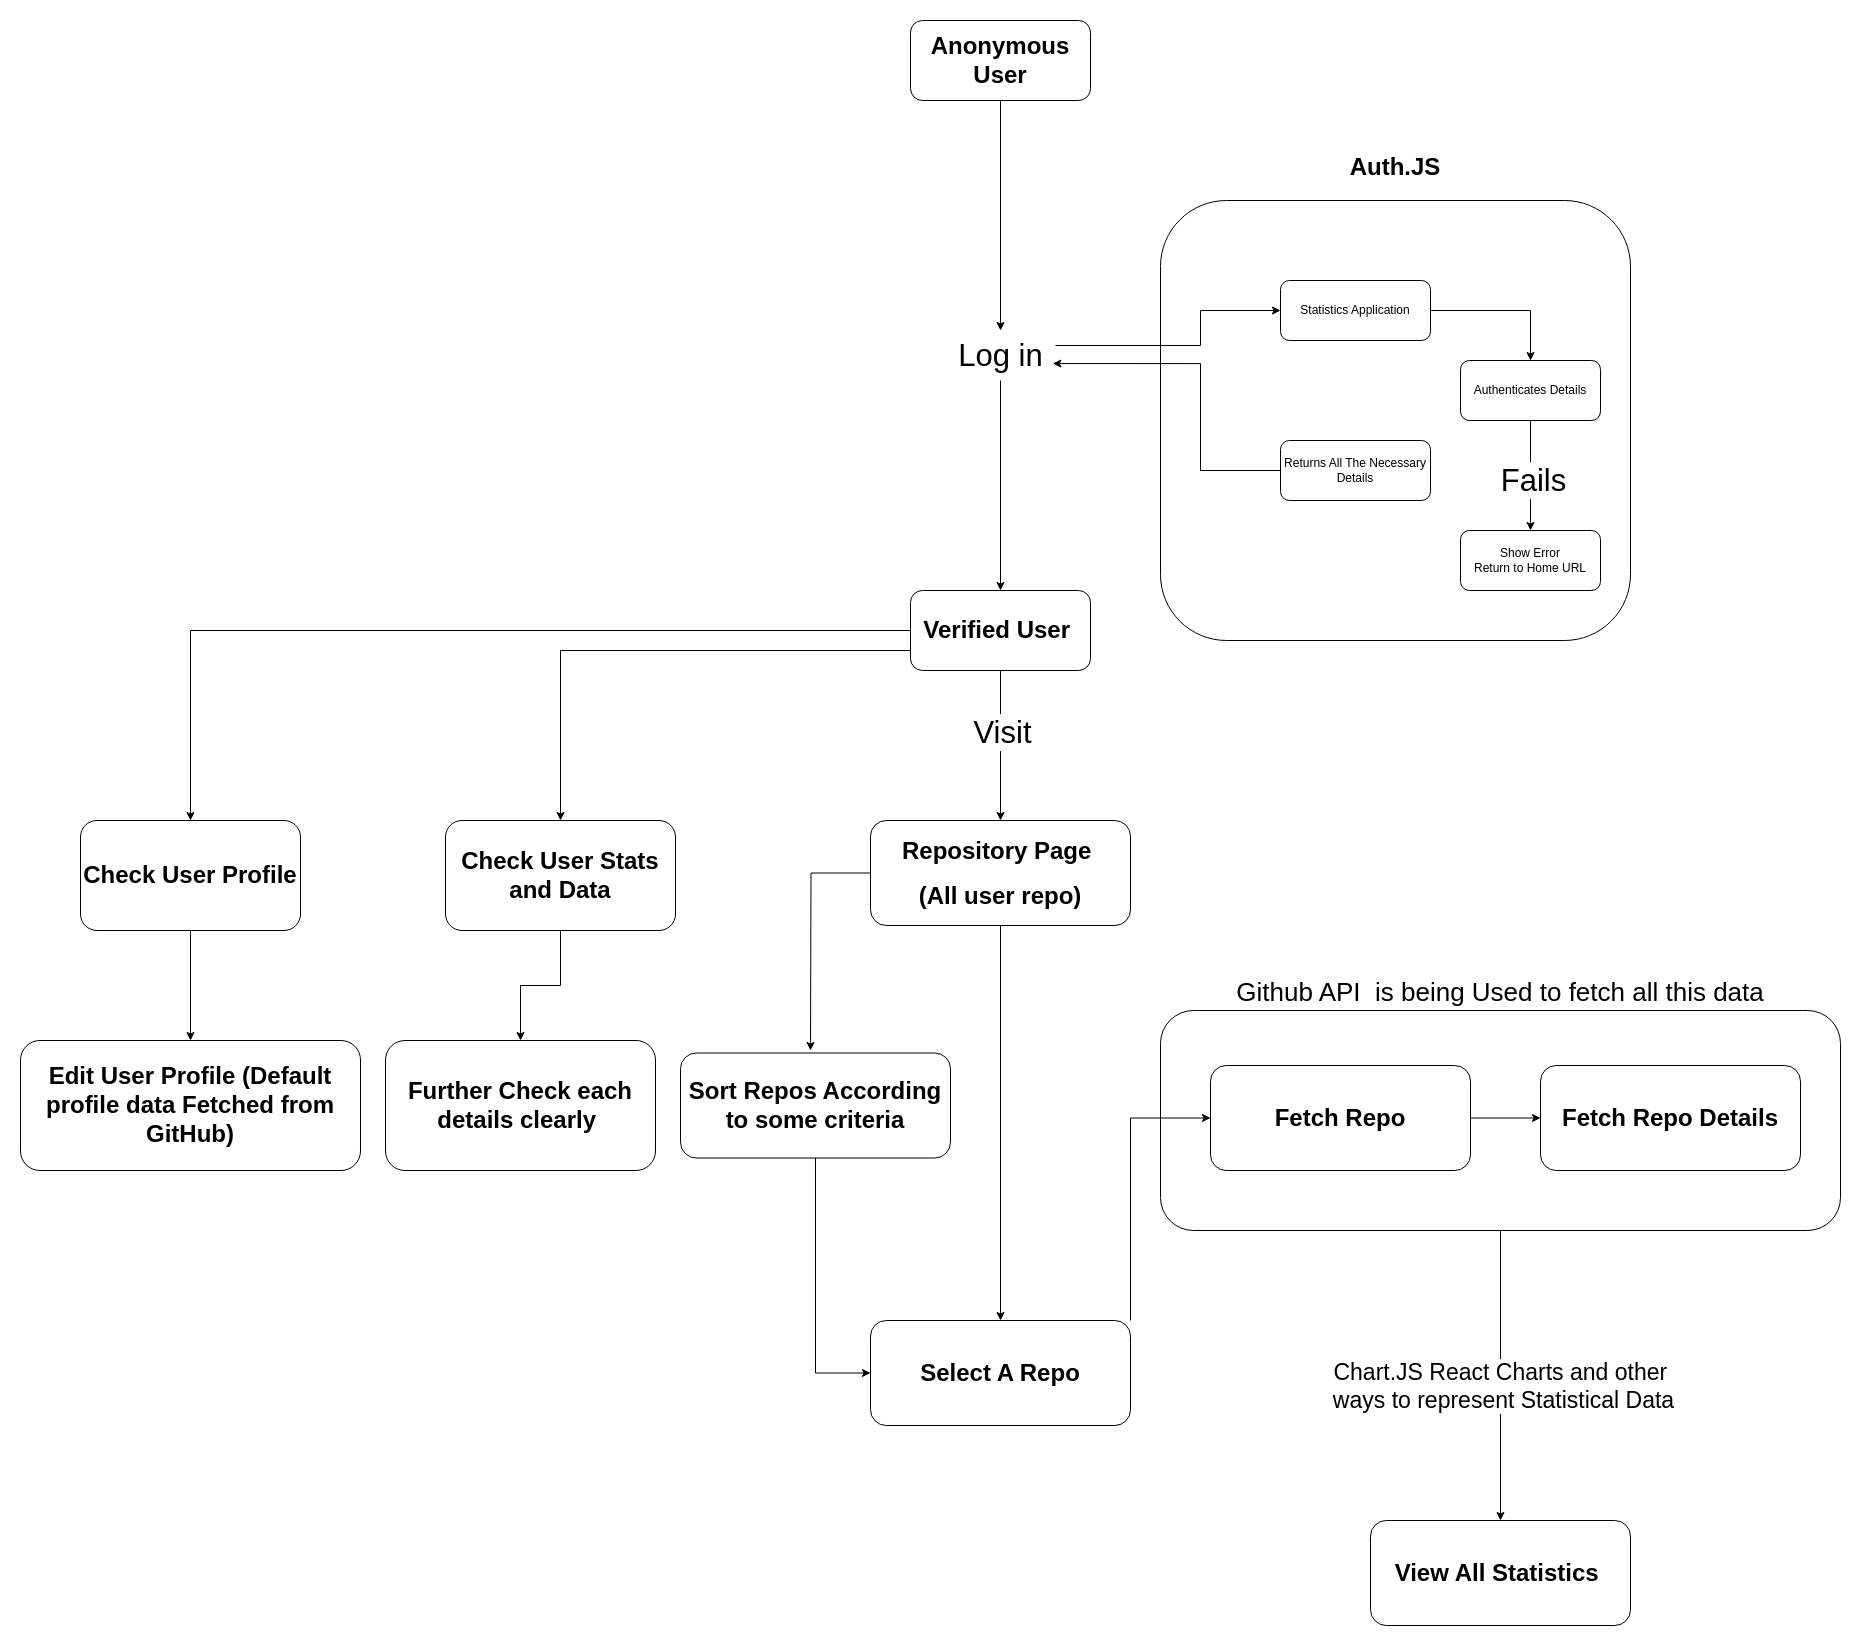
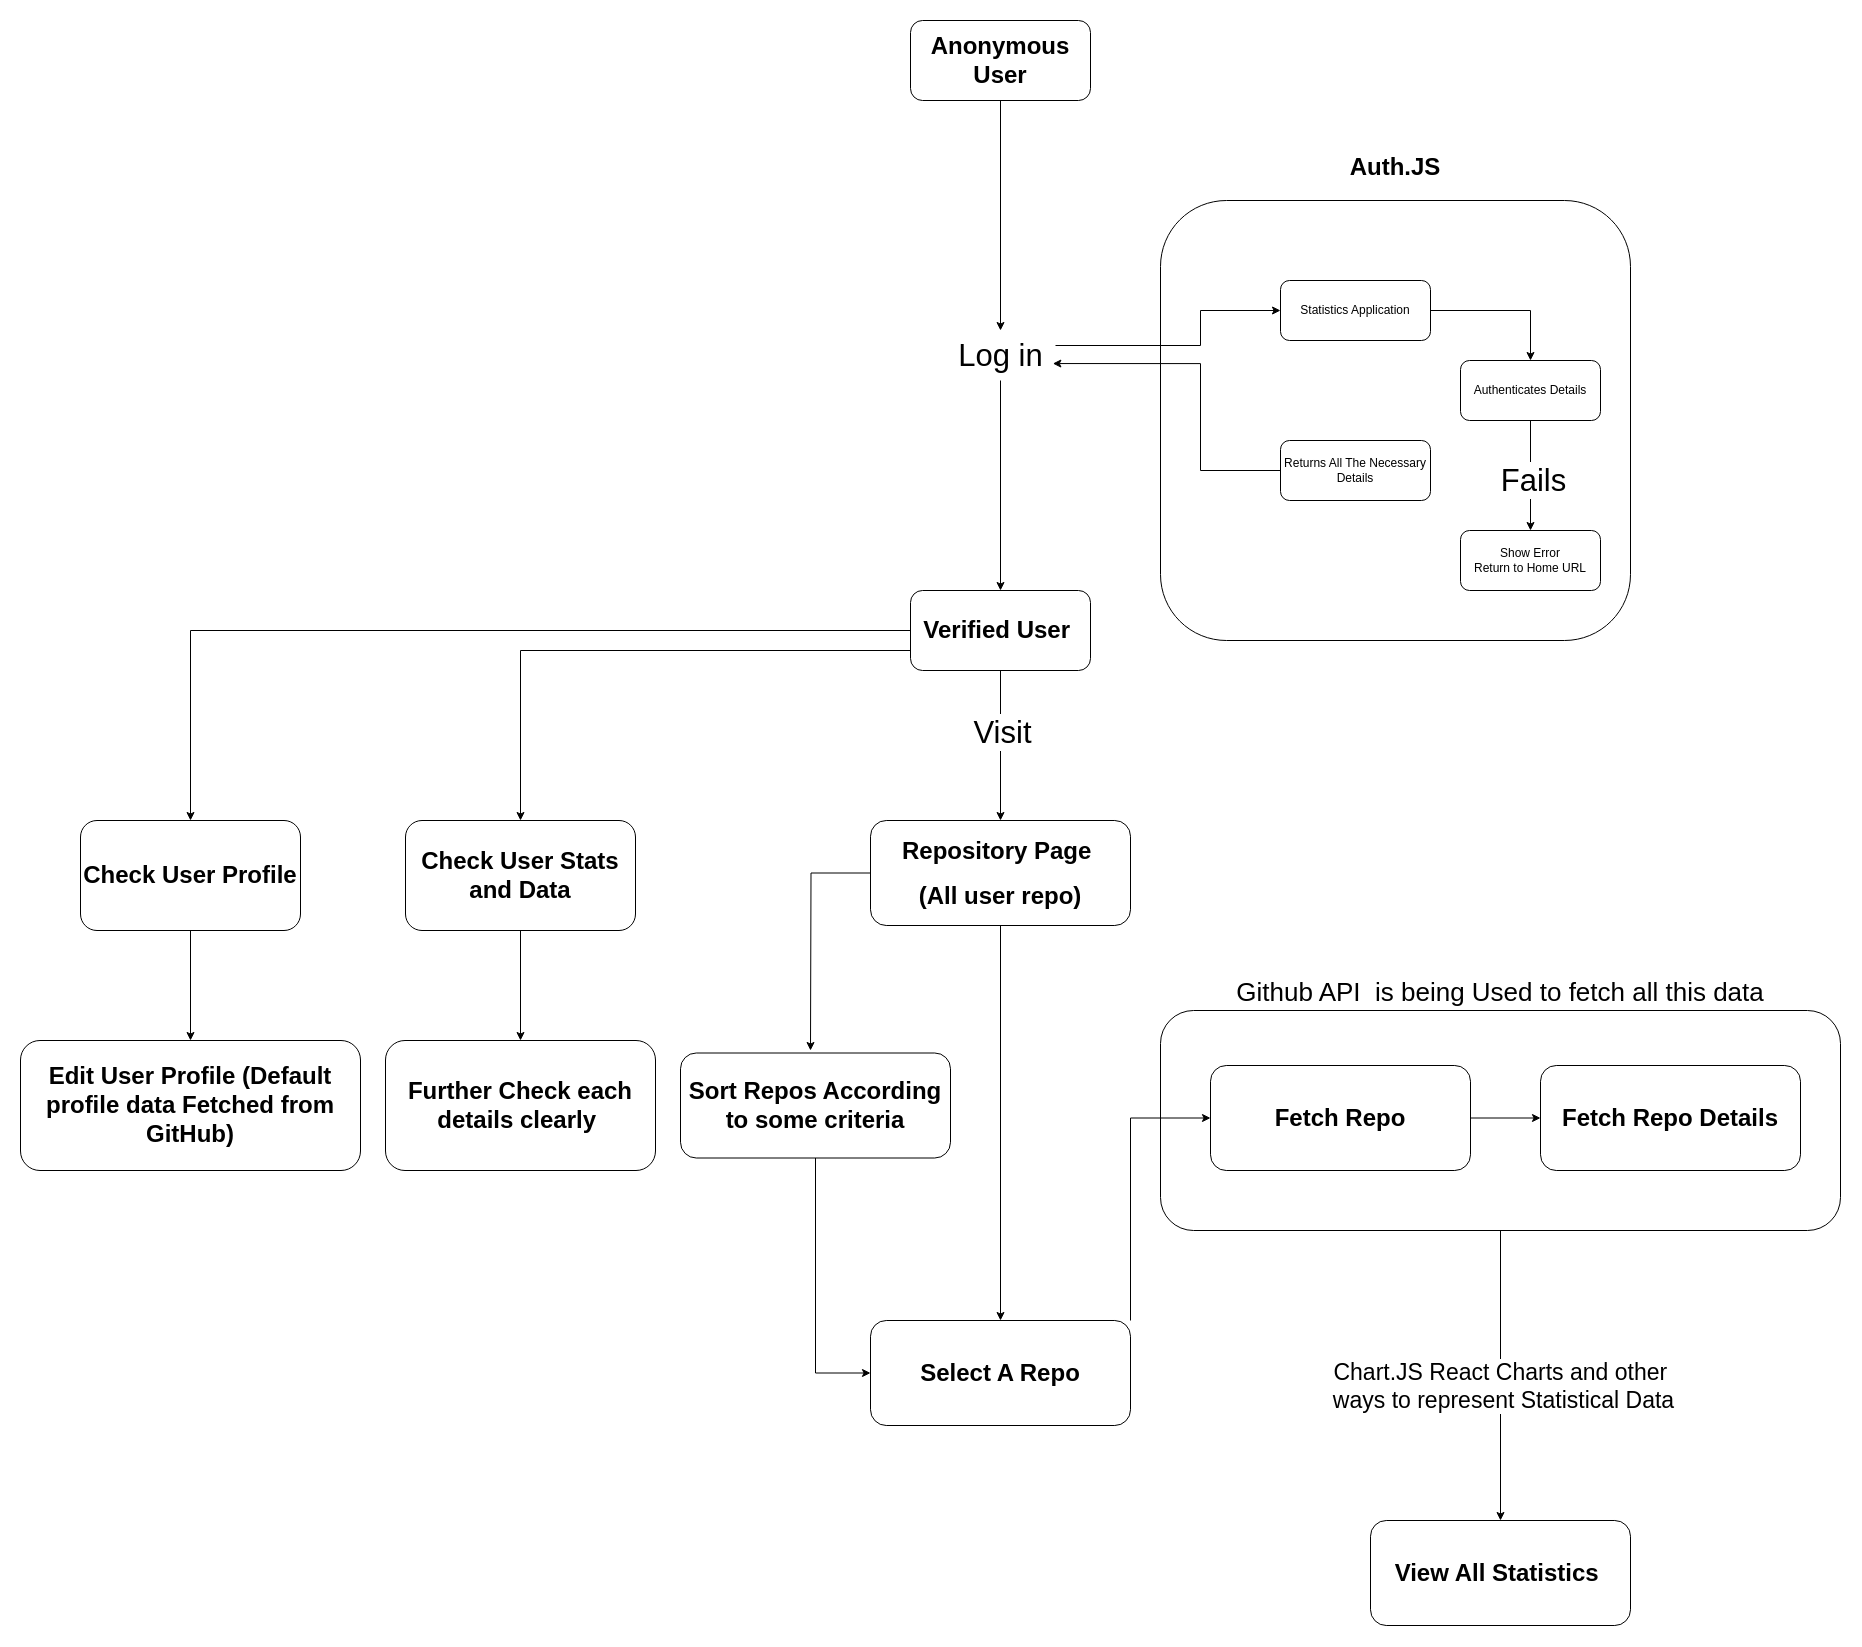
- <mxCell id="27" value="&lt;h1&gt;Check User Stats and Data&lt;/h1&gt;" style="rounded=1;whiteSpace=wrap;html=1;" vertex="1" parent="1"><mxGeometry x="445" y="820" width="230" height="110" as="geometry" /></mxCell>
+ <mxCell id="27" value="&lt;h1&gt;Check User Stats and Data&lt;/h1&gt;" style="rounded=1;whiteSpace=wrap;html=1;" vertex="1" parent="1"><mxGeometry x="405" y="820" width="230" height="110" as="geometry" /></mxCell>
